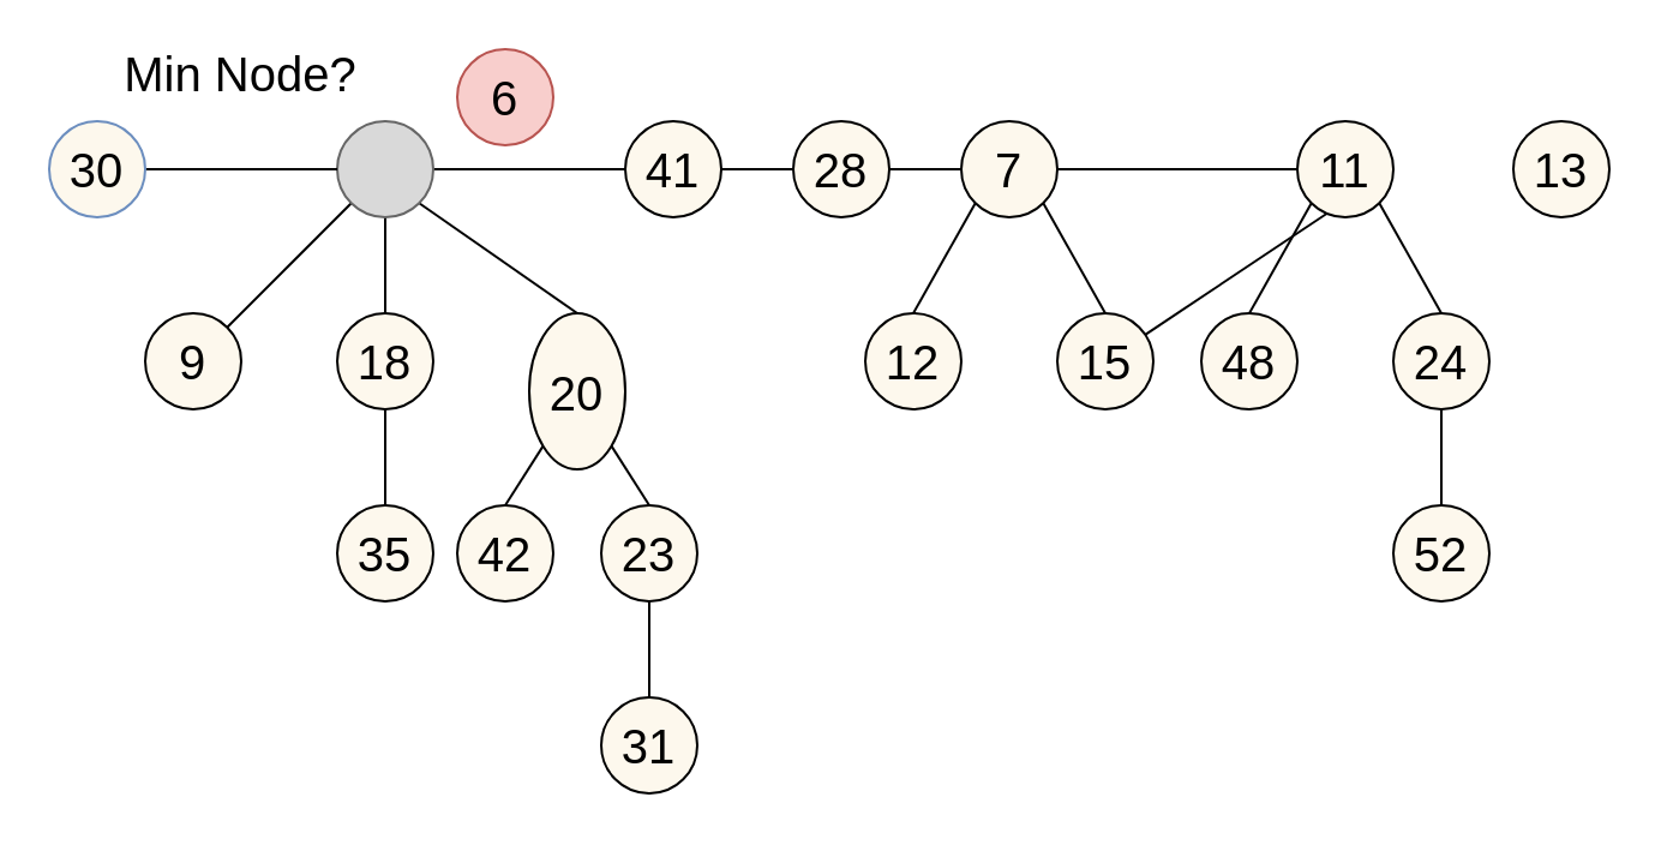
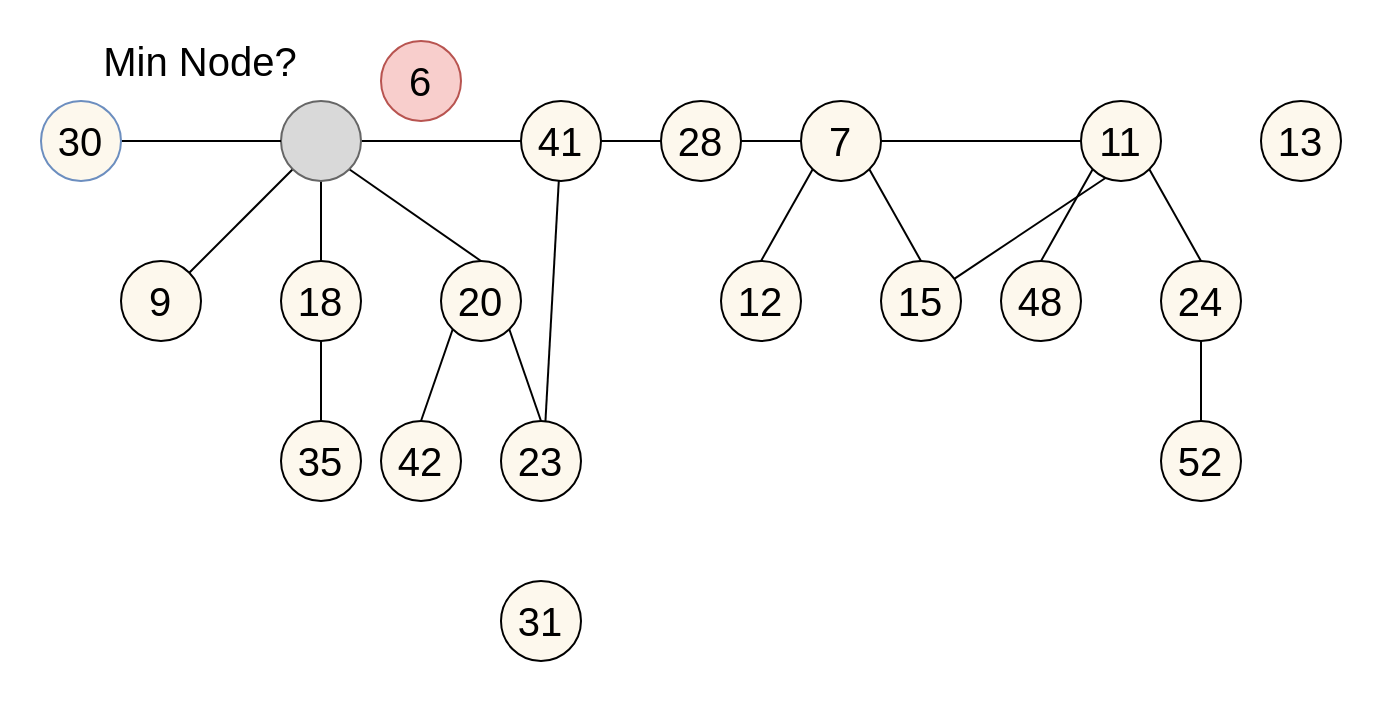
- <mxCell id="14" value="&lt;font style=&quot;font-size: 20px&quot;&gt;20&lt;br&gt;&lt;/font&gt;" style="ellipse;whiteSpace=wrap;html=1;aspect=fixed;fillColor=#FDF8ED;" parent="1" vertex="1"><mxGeometry x="220" y="130" width="40" height="65" as="geometry" /></mxCell>
+ <mxCell id="14" value="&lt;font style=&quot;font-size: 20px&quot;&gt;20&lt;br&gt;&lt;/font&gt;" style="ellipse;whiteSpace=wrap;html=1;aspect=fixed;fillColor=#FDF8ED;" parent="1" vertex="1"><mxGeometry x="220" y="130" width="40" height="40" as="geometry" /></mxCell>
- <mxCell id="17" style="edgeStyle=none;rounded=0;orthogonalLoop=1;jettySize=auto;html=1;exitX=0.5;exitY=1;exitDx=0;exitDy=0;entryX=0.5;entryY=0;entryDx=0;entryDy=0;endArrow=none;endFill=0;strokeColor=#000000;fontSize=20;" parent="1" source="18" target="19" edge="1"><mxGeometry relative="1" as="geometry" /></mxCell>
+ <mxCell id="17" style="edgeStyle=none;rounded=0;orthogonalLoop=1;jettySize=auto;html=1;exitX=0.5;exitY=1;exitDx=0;exitDy=0;endArrow=none;endFill=0;strokeColor=#000000;fontSize=20;" parent="1" source="18" target="8" edge="1"><mxGeometry relative="1" as="geometry" /></mxCell>
